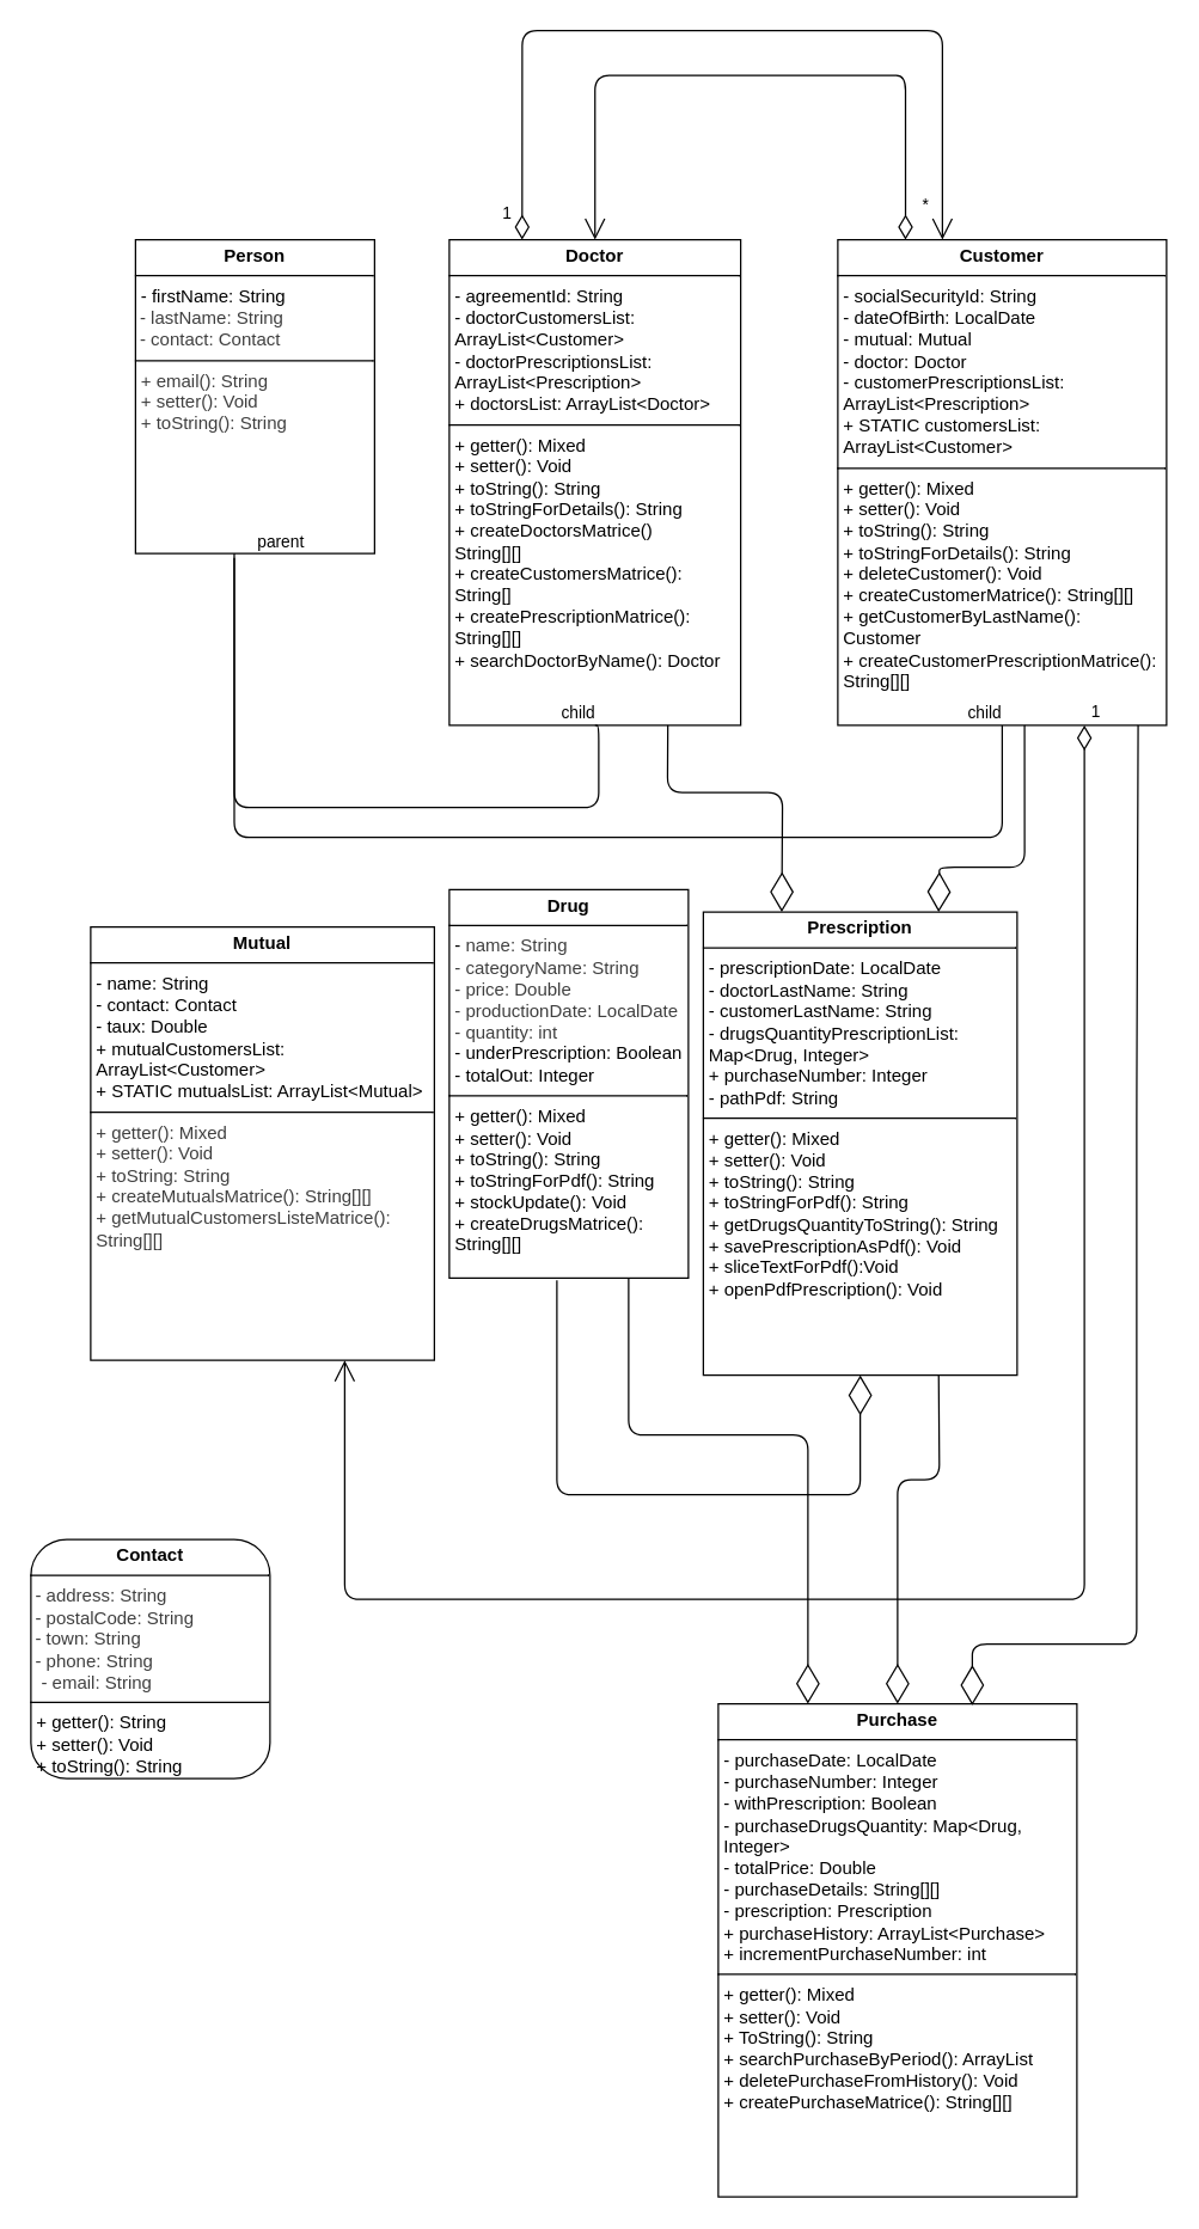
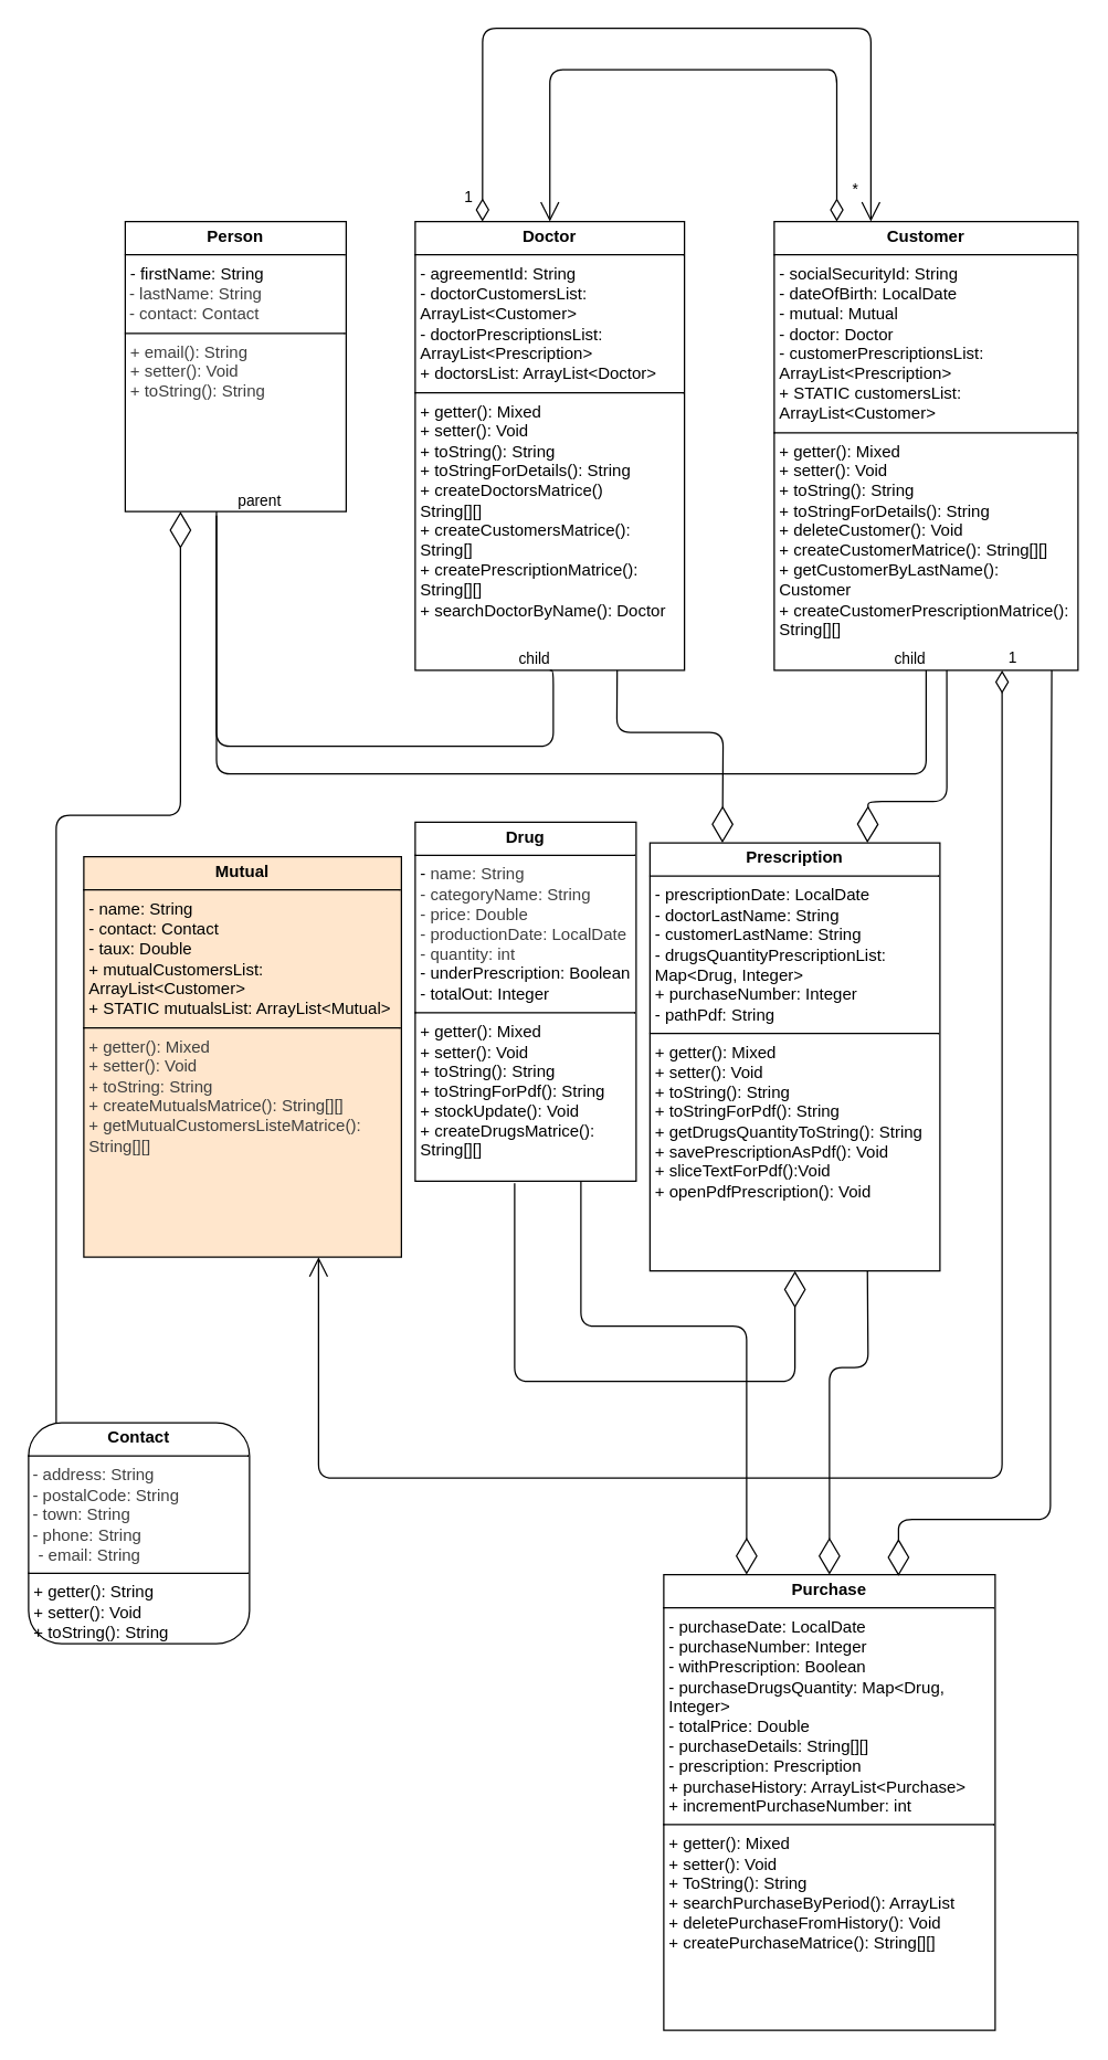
+ <mxCell id="21" value="" style="endArrow=diamondThin;endFill=0;endSize=24;html=1;entryX=0.25;entryY=1;entryDx=0;entryDy=0;exitX=0.125;exitY=0;exitDx=0;exitDy=0;exitPerimeter=0;" parent="1" source="20" target="2" edge="1"><mxGeometry width="160" relative="1" as="geometry"><mxPoint x="-100" y="770" as="sourcePoint" /><mxPoint x="60" y="770" as="targetPoint" /><Array as="points"><mxPoint x="40" y="780" /><mxPoint x="40" y="590" /><mxPoint x="130" y="590" /></Array></mxGeometry></mxCell>
- <mxCell id="5" value="&lt;p style=&quot;margin:0px;margin-top:4px;text-align:center;&quot;&gt;&lt;b&gt;Mutual&lt;/b&gt;&lt;/p&gt;&lt;hr size=&quot;1&quot; style=&quot;border-style:solid;&quot;&gt;&lt;p style=&quot;margin:0px;margin-left:4px;&quot;&gt;- name: String&lt;/p&gt;&lt;p style=&quot;margin:0px;margin-left:4px;&quot;&gt;&lt;span style=&quot;background-color: transparent; text-align: center;&quot;&gt;- contact: Contact&lt;/span&gt;&lt;/p&gt;&lt;p style=&quot;margin:0px;margin-left:4px;&quot;&gt;- taux: Double&lt;/p&gt;&lt;p style=&quot;margin:0px;margin-left:4px;&quot;&gt;+ mutualCustomersList:&amp;nbsp;&lt;/p&gt;&lt;p style=&quot;margin:0px;margin-left:4px;&quot;&gt;ArrayList&amp;lt;Customer&amp;gt;&lt;/p&gt;&lt;p style=&quot;margin:0px;margin-left:4px;&quot;&gt;+ STATIC mutualsList: ArrayList&amp;lt;Mutual&amp;gt;&lt;/p&gt;&lt;hr size=&quot;1&quot; style=&quot;border-style:solid;&quot;&gt;&lt;p style=&quot;color: rgb(63, 63, 63); scrollbar-color: rgb(226, 226, 226) rgb(251, 251, 251); margin: 0px 0px 0px 4px;&quot;&gt;+ getter(): Mixed&lt;/p&gt;&lt;p style=&quot;color: rgb(63, 63, 63); scrollbar-color: rgb(226, 226, 226) rgb(251, 251, 251); margin: 0px 0px 0px 4px;&quot;&gt;+ setter(): Void&lt;/p&gt;&lt;p style=&quot;color: rgb(63, 63, 63); scrollbar-color: rgb(226, 226, 226) rgb(251, 251, 251); margin: 0px 0px 0px 4px;&quot;&gt;+ toString: String&lt;/p&gt;&lt;p style=&quot;color: rgb(63, 63, 63); scrollbar-color: rgb(226, 226, 226) rgb(251, 251, 251); margin: 0px 0px 0px 4px;&quot;&gt;+ createMutualsMatrice(): String[][]&lt;/p&gt;&lt;p style=&quot;color: rgb(63, 63, 63); scrollbar-color: rgb(226, 226, 226) rgb(251, 251, 251); margin: 0px 0px 0px 4px;&quot;&gt;+ getMutualCustomersListeMatrice():&lt;/p&gt;&lt;p style=&quot;color: rgb(63, 63, 63); scrollbar-color: rgb(226, 226, 226) rgb(251, 251, 251); margin: 0px 0px 0px 4px;&quot;&gt;String[][]&lt;/p&gt;&lt;p style=&quot;color: rgb(63, 63, 63); scrollbar-color: rgb(226, 226, 226) rgb(251, 251, 251); margin: 0px 0px 0px 4px;&quot;&gt;&lt;br&gt;&lt;/p&gt;&lt;p style=&quot;color: rgb(63, 63, 63); scrollbar-color: rgb(226, 226, 226) rgb(251, 251, 251); margin: 0px 0px 0px 4px;&quot;&gt;&lt;br&gt;&lt;/p&gt;" style="verticalAlign=top;align=left;overflow=fill;html=1;whiteSpace=wrap;" parent="1" vertex="1"><mxGeometry x="60" y="620" width="230" height="290" as="geometry" /></mxCell>
+ <mxCell id="5" value="&lt;p style=&quot;margin:0px;margin-top:4px;text-align:center;&quot;&gt;&lt;b&gt;Mutual&lt;/b&gt;&lt;/p&gt;&lt;hr size=&quot;1&quot; style=&quot;border-style:solid;&quot;&gt;&lt;p style=&quot;margin:0px;margin-left:4px;&quot;&gt;- name: String&lt;/p&gt;&lt;p style=&quot;margin:0px;margin-left:4px;&quot;&gt;&lt;span style=&quot;background-color: transparent; text-align: center;&quot;&gt;- contact: Contact&lt;/span&gt;&lt;/p&gt;&lt;p style=&quot;margin:0px;margin-left:4px;&quot;&gt;- taux: Double&lt;/p&gt;&lt;p style=&quot;margin:0px;margin-left:4px;&quot;&gt;+ mutualCustomersList:&amp;nbsp;&lt;/p&gt;&lt;p style=&quot;margin:0px;margin-left:4px;&quot;&gt;ArrayList&amp;lt;Customer&amp;gt;&lt;/p&gt;&lt;p style=&quot;margin:0px;margin-left:4px;&quot;&gt;+ STATIC mutualsList: ArrayList&amp;lt;Mutual&amp;gt;&lt;/p&gt;&lt;hr size=&quot;1&quot; style=&quot;border-style:solid;&quot;&gt;&lt;p style=&quot;color: rgb(63, 63, 63); scrollbar-color: rgb(226, 226, 226) rgb(251, 251, 251); margin: 0px 0px 0px 4px;&quot;&gt;+ getter(): Mixed&lt;/p&gt;&lt;p style=&quot;color: rgb(63, 63, 63); scrollbar-color: rgb(226, 226, 226) rgb(251, 251, 251); margin: 0px 0px 0px 4px;&quot;&gt;+ setter(): Void&lt;/p&gt;&lt;p style=&quot;color: rgb(63, 63, 63); scrollbar-color: rgb(226, 226, 226) rgb(251, 251, 251); margin: 0px 0px 0px 4px;&quot;&gt;+ toString: String&lt;/p&gt;&lt;p style=&quot;color: rgb(63, 63, 63); scrollbar-color: rgb(226, 226, 226) rgb(251, 251, 251); margin: 0px 0px 0px 4px;&quot;&gt;+ createMutualsMatrice(): String[][]&lt;/p&gt;&lt;p style=&quot;color: rgb(63, 63, 63); scrollbar-color: rgb(226, 226, 226) rgb(251, 251, 251); margin: 0px 0px 0px 4px;&quot;&gt;+ getMutualCustomersListeMatrice():&lt;/p&gt;&lt;p style=&quot;color: rgb(63, 63, 63); scrollbar-color: rgb(226, 226, 226) rgb(251, 251, 251); margin: 0px 0px 0px 4px;&quot;&gt;String[][]&lt;/p&gt;&lt;p style=&quot;color: rgb(63, 63, 63); scrollbar-color: rgb(226, 226, 226) rgb(251, 251, 251); margin: 0px 0px 0px 4px;&quot;&gt;&lt;br&gt;&lt;/p&gt;&lt;p style=&quot;color: rgb(63, 63, 63); scrollbar-color: rgb(226, 226, 226) rgb(251, 251, 251); margin: 0px 0px 0px 4px;&quot;&gt;&lt;br&gt;&lt;/p&gt;" style="verticalAlign=top;align=left;overflow=fill;html=1;whiteSpace=wrap;fillColor=#ffe6cc;" parent="1" vertex="1"><mxGeometry x="60" y="620" width="230" height="290" as="geometry" /></mxCell>
